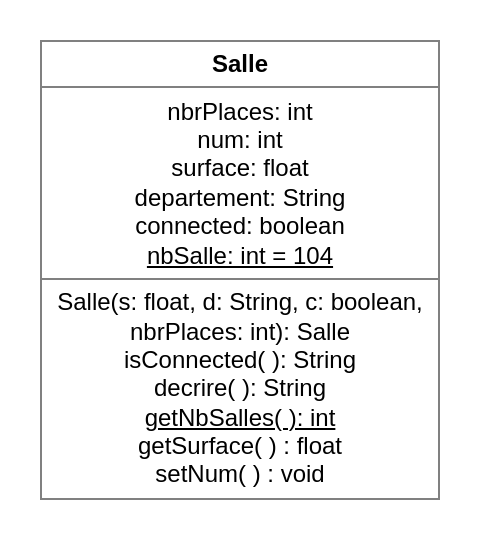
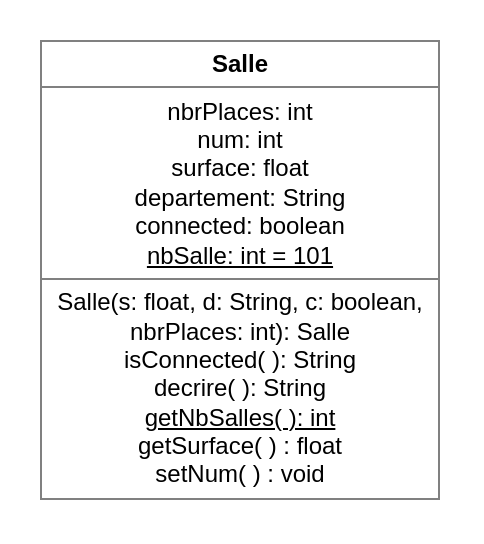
- <mxCell id="2" value="&lt;table border=&quot;1&quot; width=&quot;100%&quot; height=&quot;100%&quot; cellpadding=&quot;4&quot; style=&quot;width:100%;height:100%;border-collapse:collapse;&quot;&gt;&lt;tbody&gt;&lt;tr&gt;&lt;th align=&quot;center&quot;&gt;&lt;b&gt;Salle&lt;/b&gt;&lt;/th&gt;&lt;/tr&gt;&lt;tr&gt;&lt;td align=&quot;center&quot;&gt;nbrPlaces: int&lt;br&gt;num: int&lt;br&gt;surface: float&lt;br&gt;departement: String&lt;br&gt;connected: boolean&lt;br&gt;&lt;u&gt;nbSalle: int = 104&lt;/u&gt;&lt;/td&gt;&lt;/tr&gt;&lt;tr&gt;&lt;td align=&quot;center&quot;&gt;Salle(s: float, d: String, c: boolean, nbrPlaces: int): Salle&lt;br&gt;isConnected( ): String&lt;br&gt;decrire( ): String&lt;br&gt;&lt;u&gt;getNbSalles( ): int&lt;/u&gt;&lt;br&gt;getSurface( ) : float&lt;br&gt;setNum( ) : void&lt;/td&gt;&lt;/tr&gt;&lt;/tbody&gt;&lt;/table&gt;" style="text;html=1;whiteSpace=wrap;strokeColor=none;fillColor=none;overflow=fill;" vertex="1" parent="1"><mxGeometry x="20" y="20" width="200" height="230" as="geometry" /></mxCell>
+ <mxCell id="2" value="&lt;table border=&quot;1&quot; width=&quot;100%&quot; height=&quot;100%&quot; cellpadding=&quot;4&quot; style=&quot;width:100%;height:100%;border-collapse:collapse;&quot;&gt;&lt;tbody&gt;&lt;tr&gt;&lt;th align=&quot;center&quot;&gt;&lt;b&gt;Salle&lt;/b&gt;&lt;/th&gt;&lt;/tr&gt;&lt;tr&gt;&lt;td align=&quot;center&quot;&gt;nbrPlaces: int&lt;br&gt;num: int&lt;br&gt;surface: float&lt;br&gt;departement: String&lt;br&gt;connected: boolean&lt;br&gt;&lt;u&gt;nbSalle: int = 101&lt;/u&gt;&lt;/td&gt;&lt;/tr&gt;&lt;tr&gt;&lt;td align=&quot;center&quot;&gt;Salle(s: float, d: String, c: boolean, nbrPlaces: int): Salle&lt;br&gt;isConnected( ): String&lt;br&gt;decrire( ): String&lt;br&gt;&lt;u&gt;getNbSalles( ): int&lt;/u&gt;&lt;br&gt;getSurface( ) : float&lt;br&gt;setNum( ) : void&lt;/td&gt;&lt;/tr&gt;&lt;/tbody&gt;&lt;/table&gt;" style="text;html=1;whiteSpace=wrap;strokeColor=none;fillColor=none;overflow=fill;" vertex="1" parent="1"><mxGeometry x="20" y="20" width="200" height="230" as="geometry" /></mxCell>
